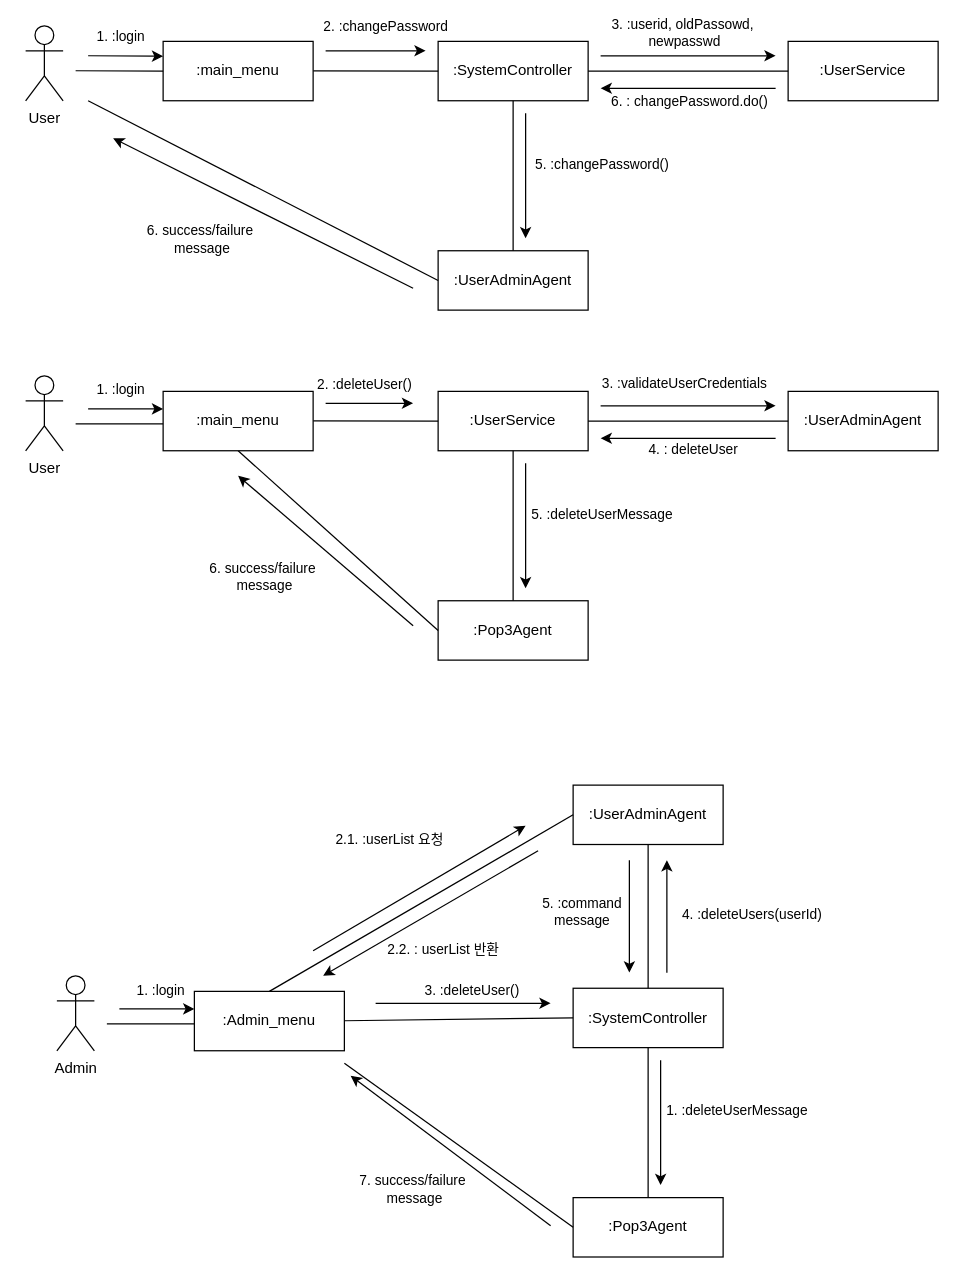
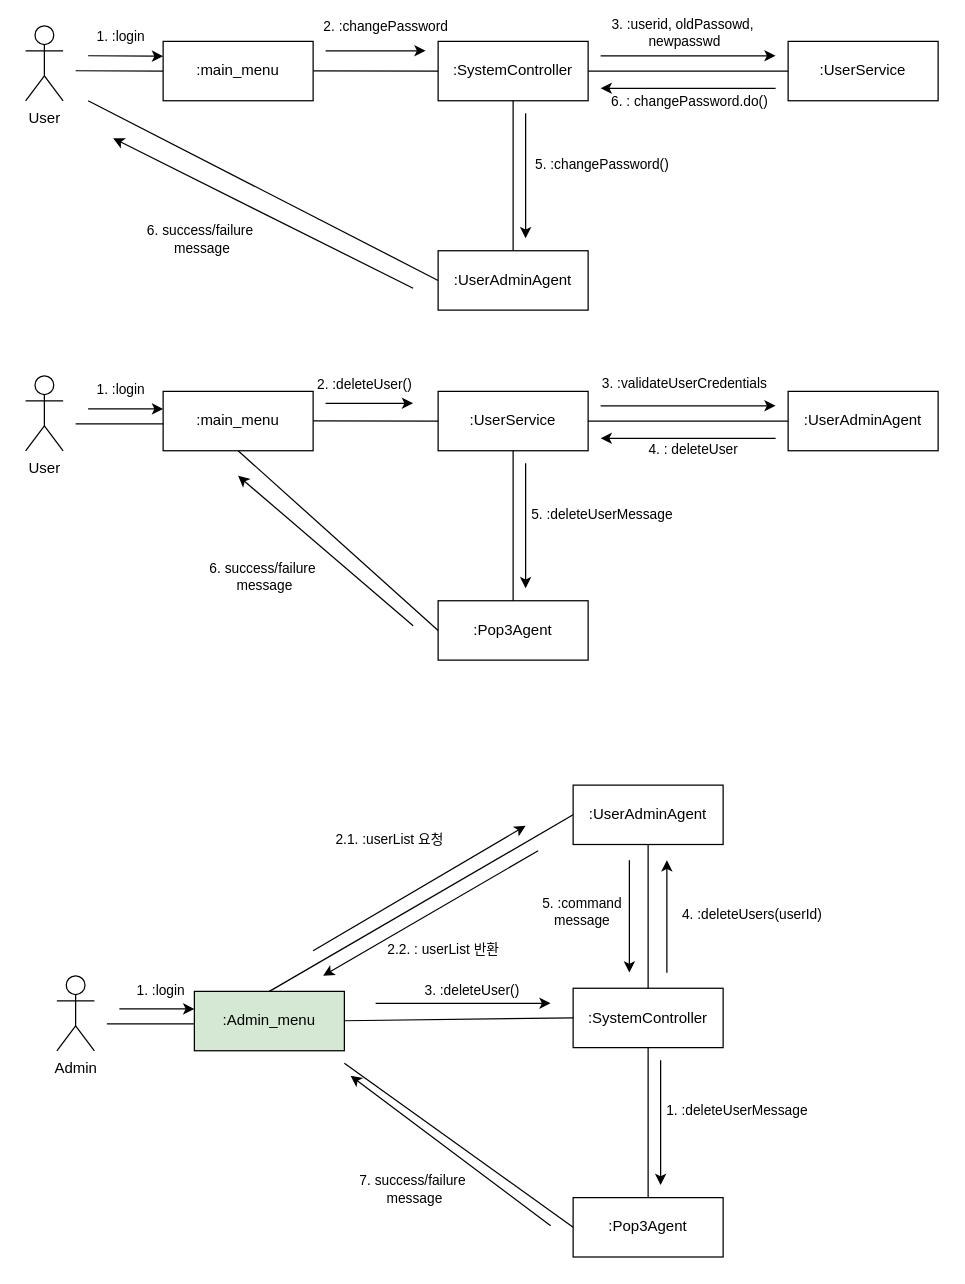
- <mxCell id="64" value=":Admin_menu" style="rounded=0;whiteSpace=wrap;html=1;" parent="1" vertex="1"><mxGeometry x="155" y="792.5" width="120" height="47.5" as="geometry" /></mxCell>
+ <mxCell id="64" value=":Admin_menu" style="rounded=0;whiteSpace=wrap;html=1;fillColor=#d5e8d4;" parent="1" vertex="1"><mxGeometry x="155" y="792.5" width="120" height="47.5" as="geometry" /></mxCell>
